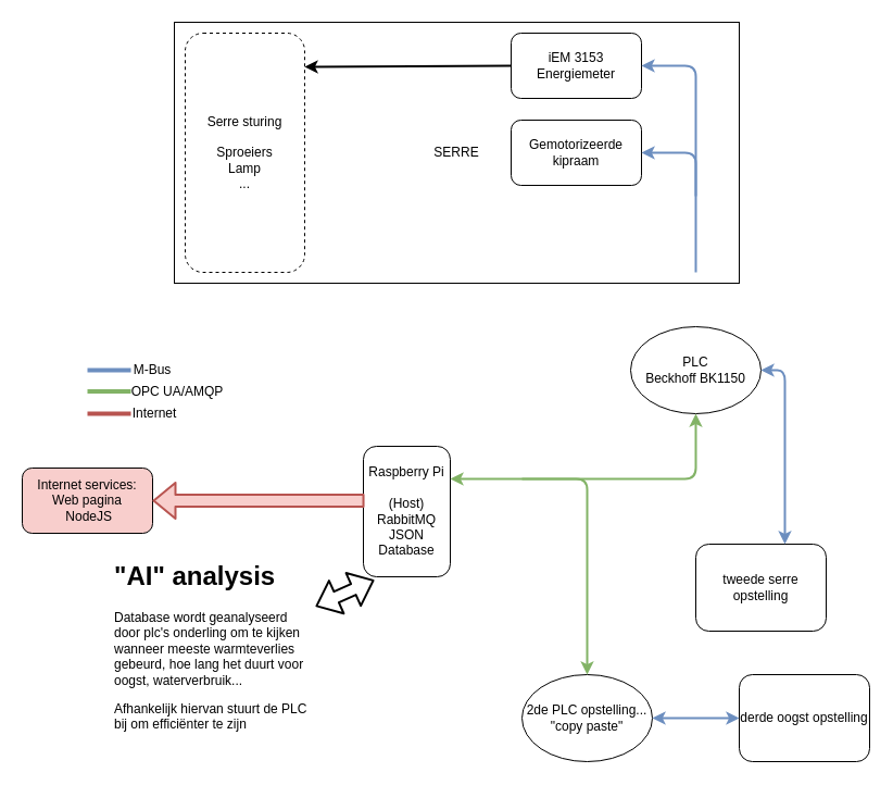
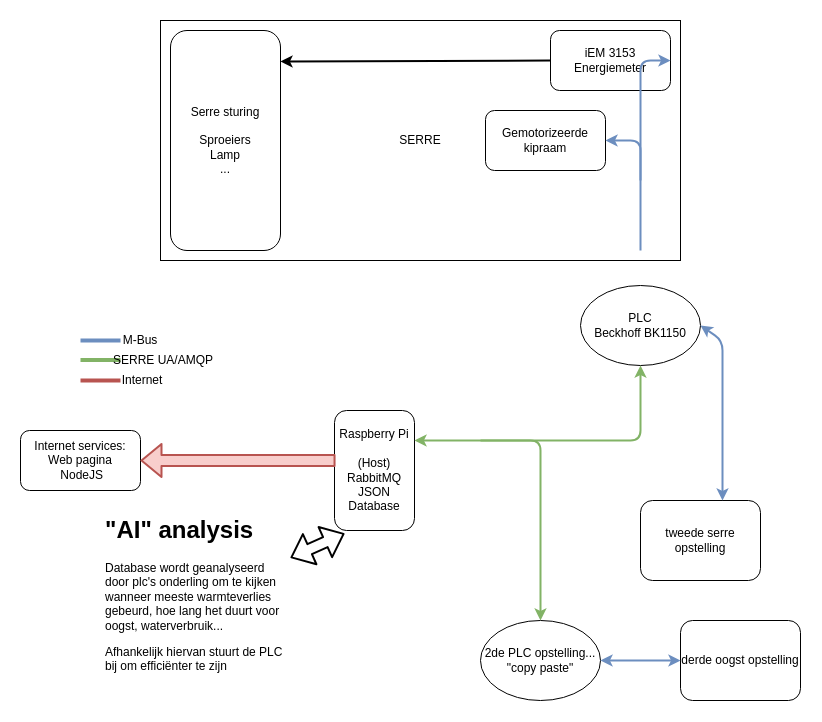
- <mxCell id="7" value="&lt;div&gt;iEM 3153&lt;/div&gt;&lt;div&gt;Energiemeter&lt;br&gt;&lt;/div&gt;" style="rounded=1;whiteSpace=wrap;html=1;" parent="1" vertex="1"><mxGeometry x="470" y="30" width="120" height="60" as="geometry" /></mxCell>
+ <mxCell id="7" value="&lt;div&gt;iEM 3153&lt;/div&gt;&lt;div&gt;Energiemeter&lt;br&gt;&lt;/div&gt;" style="rounded=1;whiteSpace=wrap;html=1;" parent="1" vertex="1"><mxGeometry x="550" y="30" width="120" height="60" as="geometry" /></mxCell>
- <mxCell id="6" value="&lt;div&gt;Serre sturing&lt;/div&gt;&lt;div&gt;&lt;br&gt;&lt;/div&gt;&lt;div&gt;Sproeiers&lt;/div&gt;&lt;div&gt;Lamp&lt;/div&gt;&lt;div&gt;...&lt;br&gt;&lt;/div&gt;" style="rounded=1;whiteSpace=wrap;html=1;dashed=1;" parent="1" vertex="1"><mxGeometry x="170" y="30" width="110" height="220" as="geometry" /></mxCell>
+ <mxCell id="6" value="&lt;div&gt;Serre sturing&lt;/div&gt;&lt;div&gt;&lt;br&gt;&lt;/div&gt;&lt;div&gt;Sproeiers&lt;/div&gt;&lt;div&gt;Lamp&lt;/div&gt;&lt;div&gt;...&lt;br&gt;&lt;/div&gt;" style="rounded=1;whiteSpace=wrap;html=1;" parent="1" vertex="1"><mxGeometry x="170" y="30" width="110" height="220" as="geometry" /></mxCell>
- <mxCell id="16" value="Gemotorizeerde kipraam" style="rounded=1;whiteSpace=wrap;html=1;" vertex="1" parent="1"><mxGeometry x="470" y="110" width="120" height="60" as="geometry" /></mxCell>
+ <mxCell id="16" value="Gemotorizeerde kipraam" style="rounded=1;whiteSpace=wrap;html=1;" vertex="1" parent="1"><mxGeometry x="485" y="110" width="120" height="60" as="geometry" /></mxCell>
- <mxCell id="2" value="&lt;div&gt;PLC&lt;/div&gt;&lt;div&gt;Beckhoff BK1150&lt;br&gt;&lt;/div&gt;" style="ellipse;whiteSpace=wrap;html=1;" parent="1" vertex="1"><mxGeometry x="580" y="300" width="120" height="80" as="geometry" /></mxCell>
+ <mxCell id="2" value="&lt;div&gt;PLC&lt;/div&gt;&lt;div&gt;Beckhoff BK1150&lt;br&gt;&lt;/div&gt;" style="ellipse;whiteSpace=wrap;html=1;" parent="1" vertex="1"><mxGeometry x="580" y="285" width="120" height="80" as="geometry" /></mxCell>
- <mxCell id="14" value="OPC UA/AMQP" style="text;html=1;strokeColor=none;fillColor=none;align=center;verticalAlign=middle;whiteSpace=wrap;rounded=0;" parent="1" vertex="1"><mxGeometry x="103" y="350" width="120" height="20" as="geometry" /></mxCell>
+ <mxCell id="14" value="SERRE UA/AMQP" style="text;html=1;strokeColor=none;fillColor=none;align=center;verticalAlign=middle;whiteSpace=wrap;rounded=0;" parent="1" vertex="1"><mxGeometry x="103" y="350" width="120" height="20" as="geometry" /></mxCell>
- <mxCell id="24" value="&lt;div&gt;Internet services:&lt;/div&gt;&lt;div&gt;Web pagina&lt;br&gt;&lt;/div&gt;&amp;nbsp;NodeJS" style="rounded=1;whiteSpace=wrap;html=1;fillColor=#f8cecc;" vertex="1" parent="1"><mxGeometry x="20" y="430" width="120" height="60" as="geometry" /></mxCell>
+ <mxCell id="24" value="&lt;div&gt;Internet services:&lt;/div&gt;&lt;div&gt;Web pagina&lt;br&gt;&lt;/div&gt;&amp;nbsp;NodeJS" style="rounded=1;whiteSpace=wrap;html=1;" vertex="1" parent="1"><mxGeometry x="20" y="430" width="120" height="60" as="geometry" /></mxCell>
